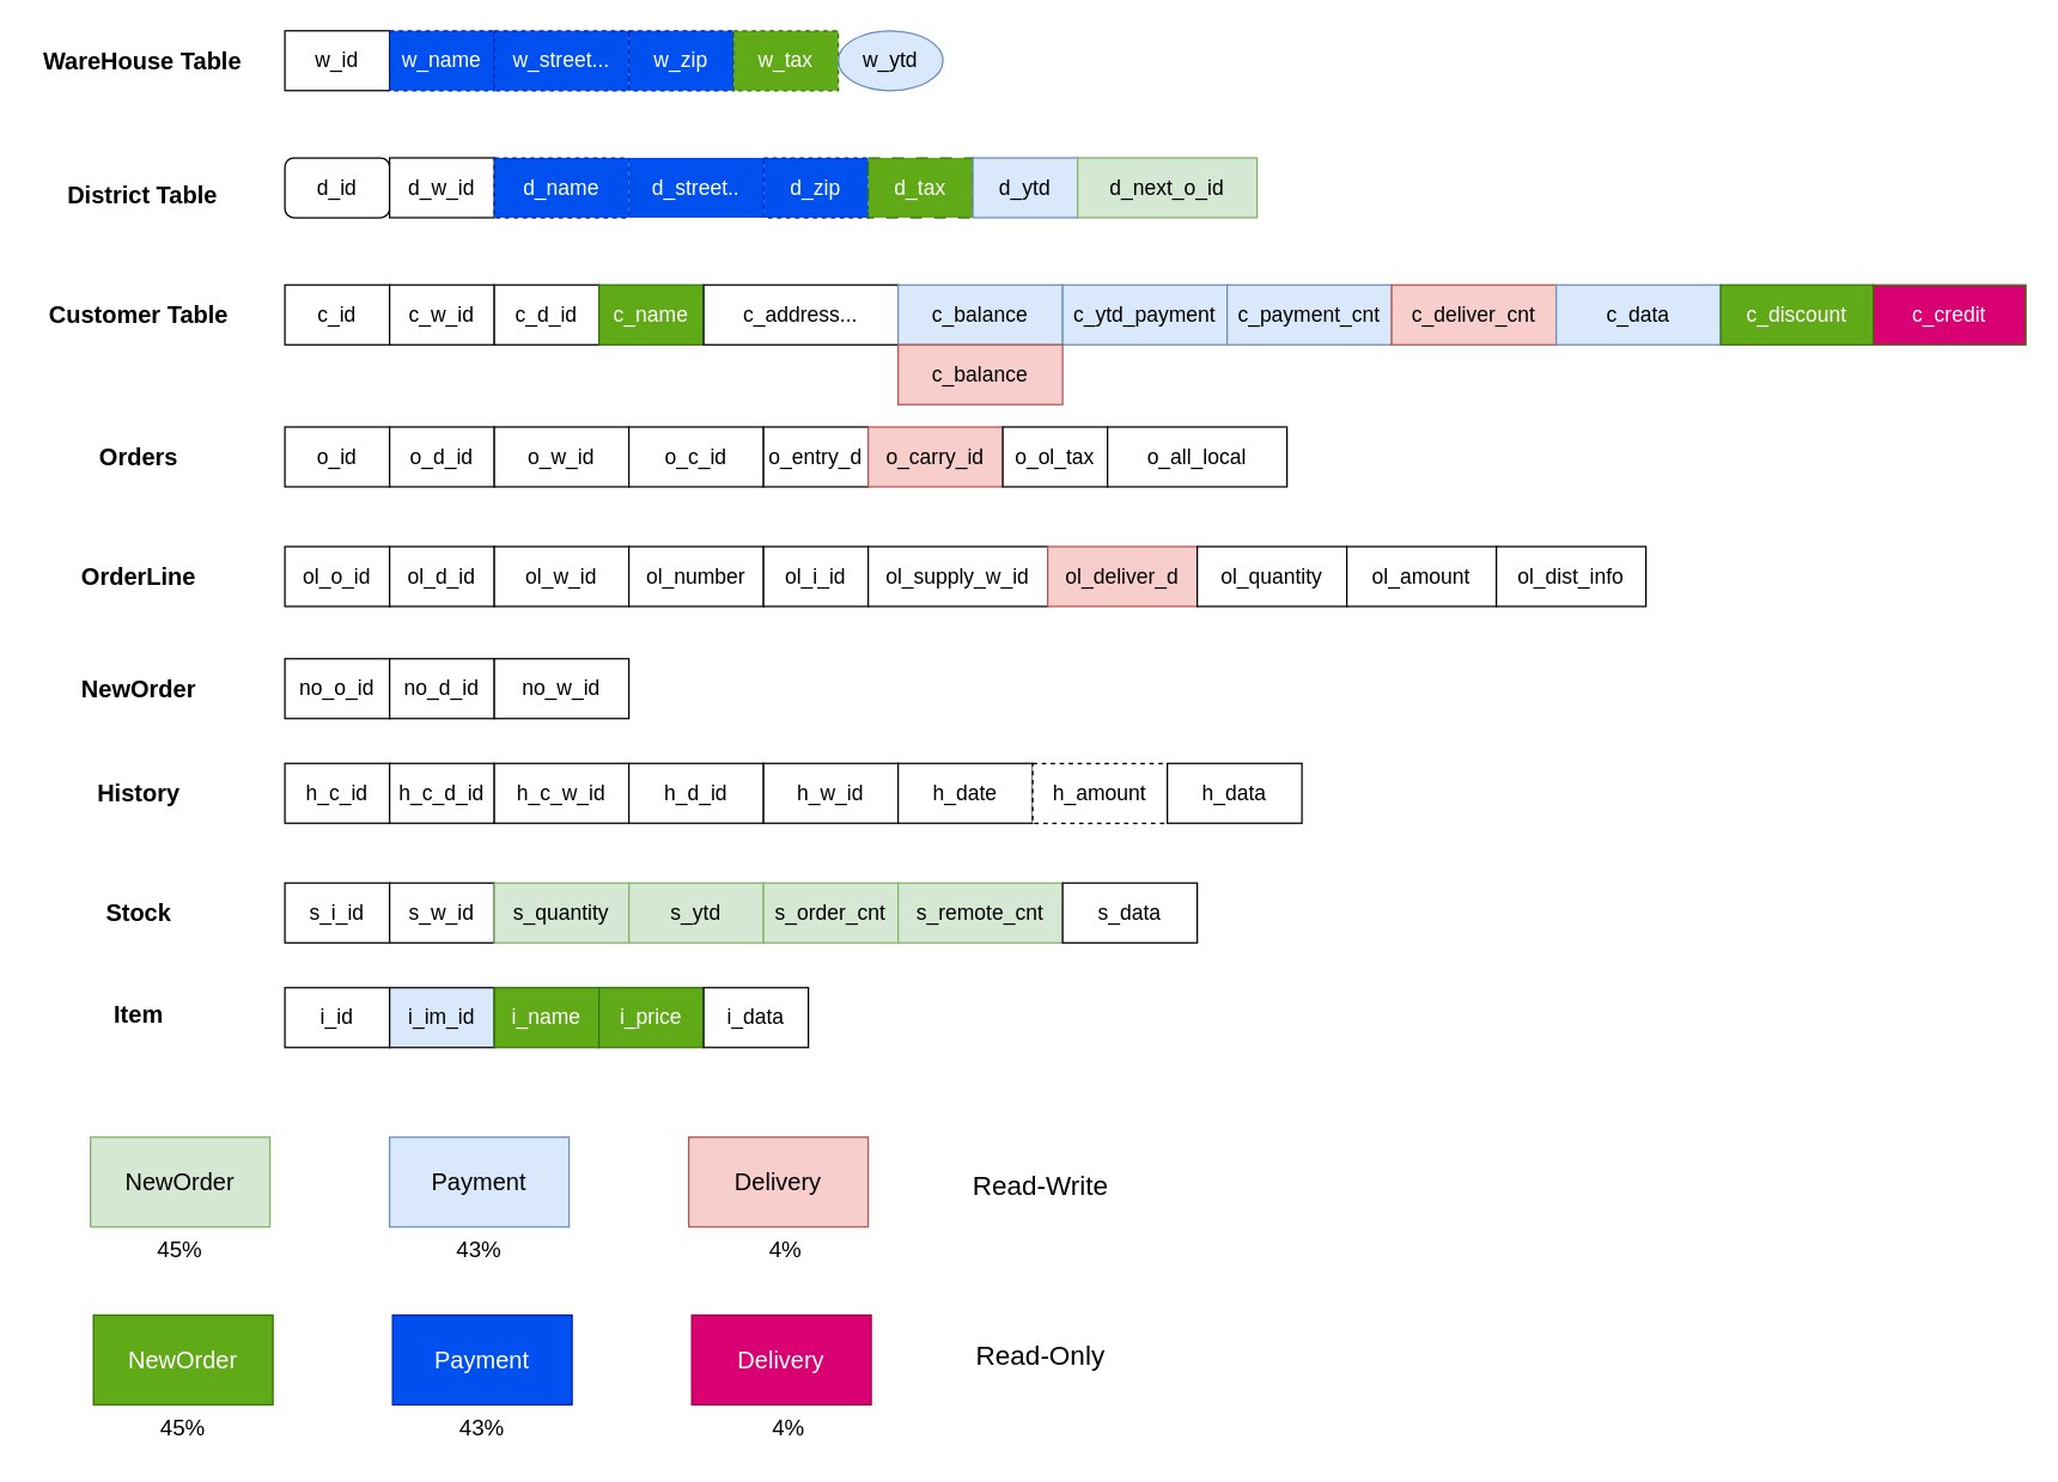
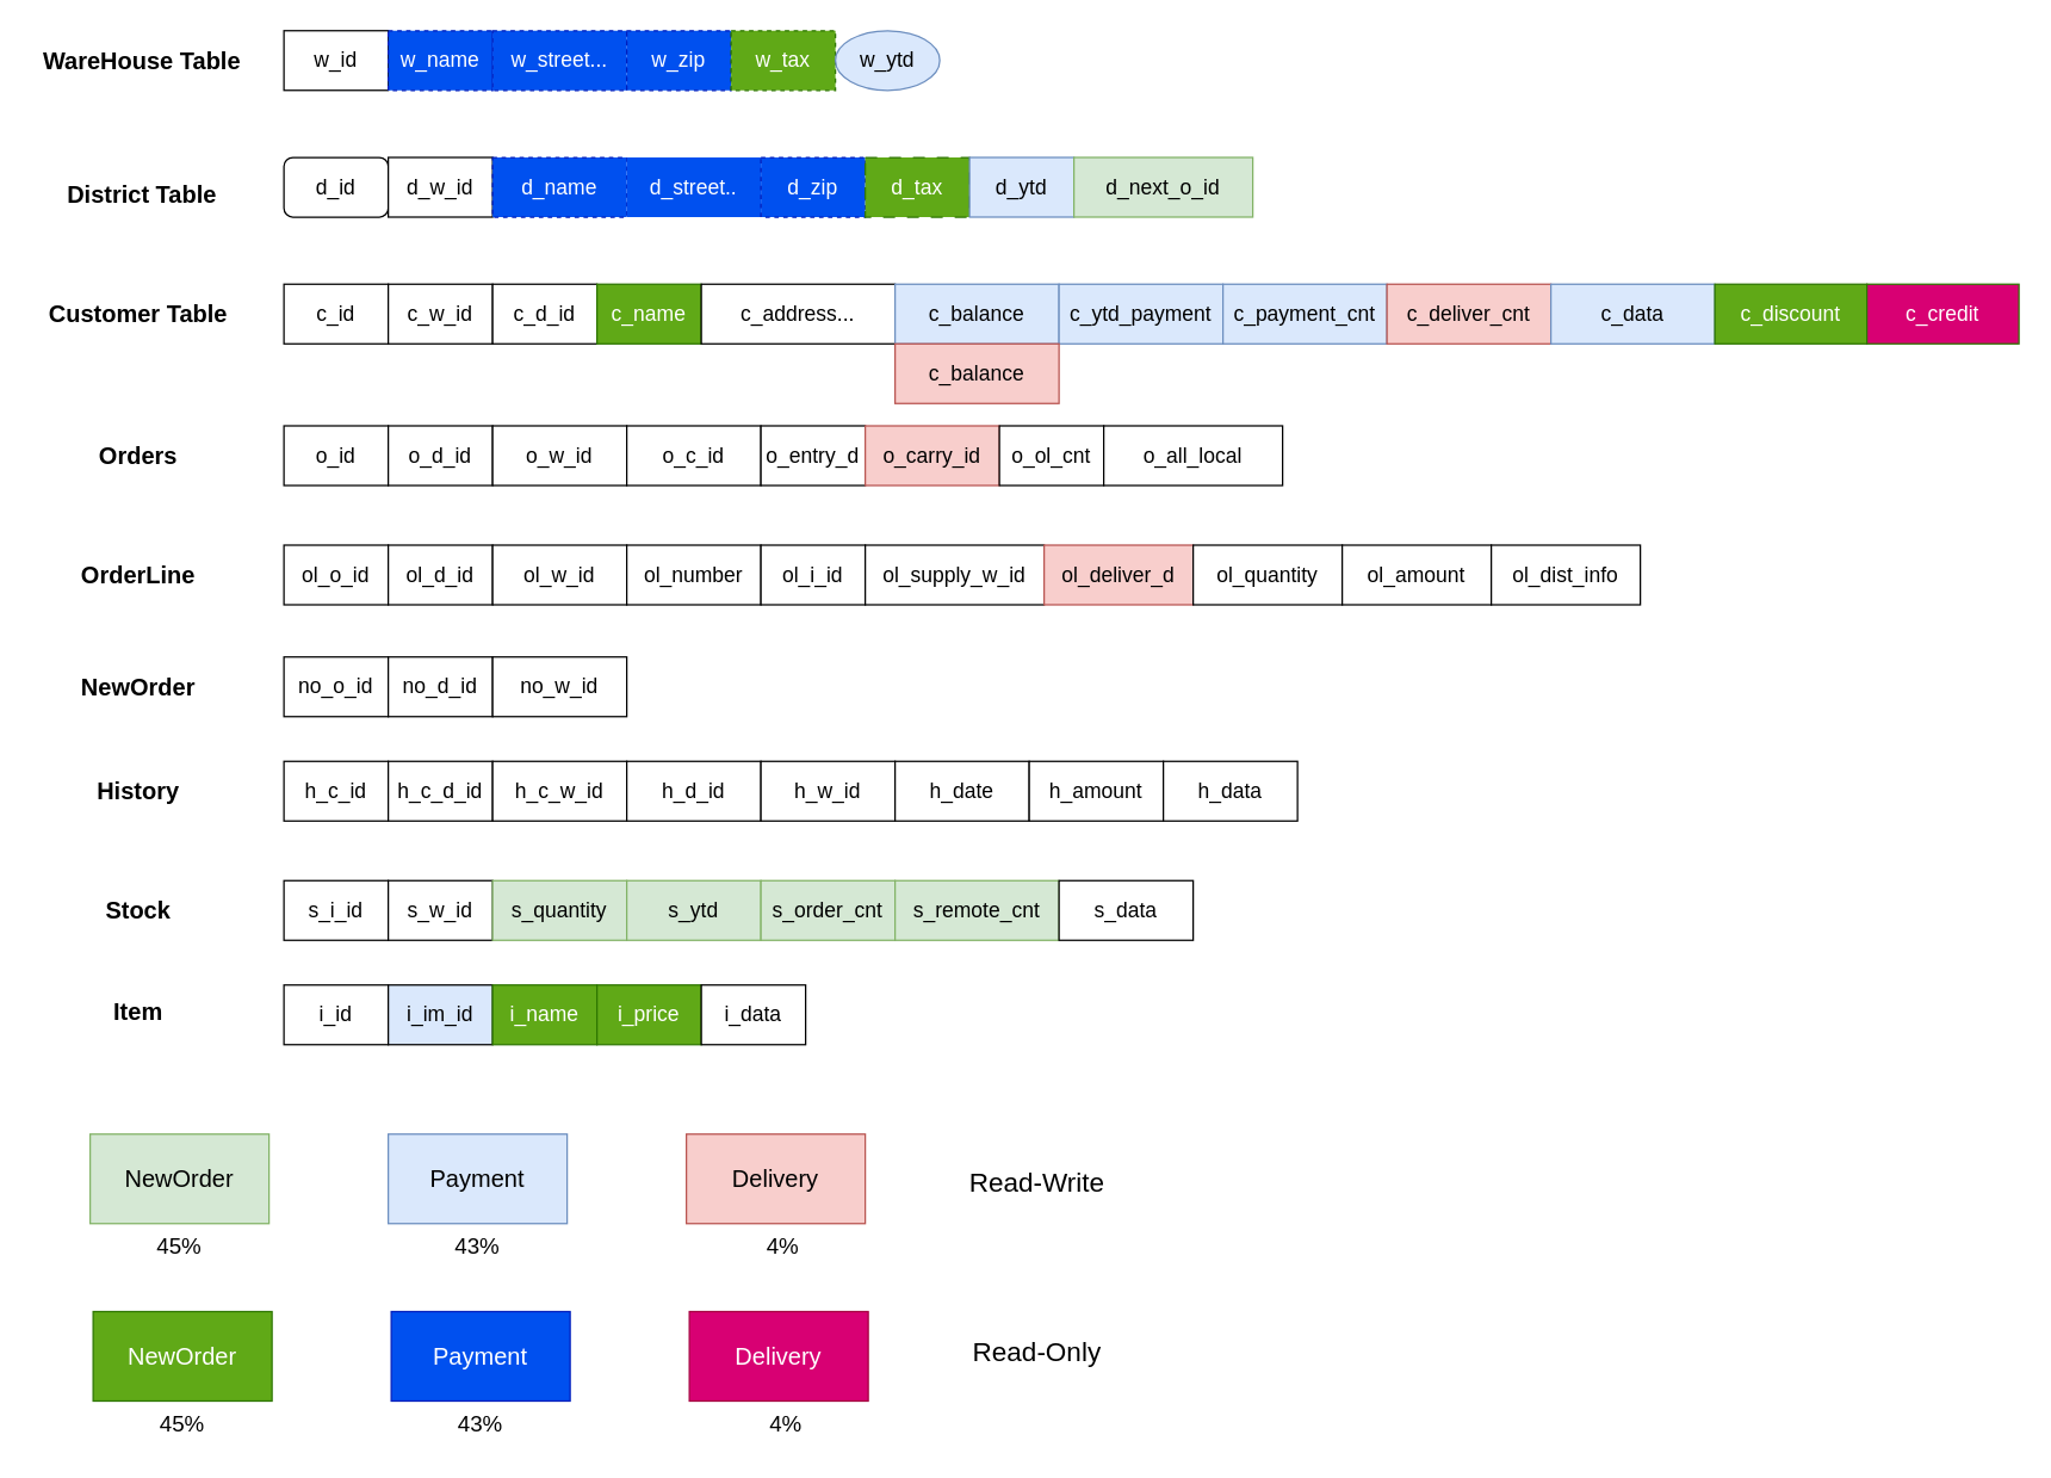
- <mxCell id="36" value="o_ol_tax" style="rounded=0;whiteSpace=wrap;html=1;fontSize=14;" parent="1" vertex="1"><mxGeometry x="670" y="285" width="70" height="40" as="geometry" /></mxCell>
+ <mxCell id="36" value="o_ol_cnt" style="rounded=0;whiteSpace=wrap;html=1;fontSize=14;" parent="1" vertex="1"><mxGeometry x="670" y="285" width="70" height="40" as="geometry" /></mxCell>
- <mxCell id="60" value="h_amount" style="rounded=0;whiteSpace=wrap;html=1;fontSize=14;dashed=1;" parent="1" vertex="1"><mxGeometry x="690" y="510" width="90" height="40" as="geometry" /></mxCell>
+ <mxCell id="60" value="h_amount" style="rounded=0;whiteSpace=wrap;html=1;fontSize=14;" parent="1" vertex="1"><mxGeometry x="690" y="510" width="90" height="40" as="geometry" /></mxCell>
